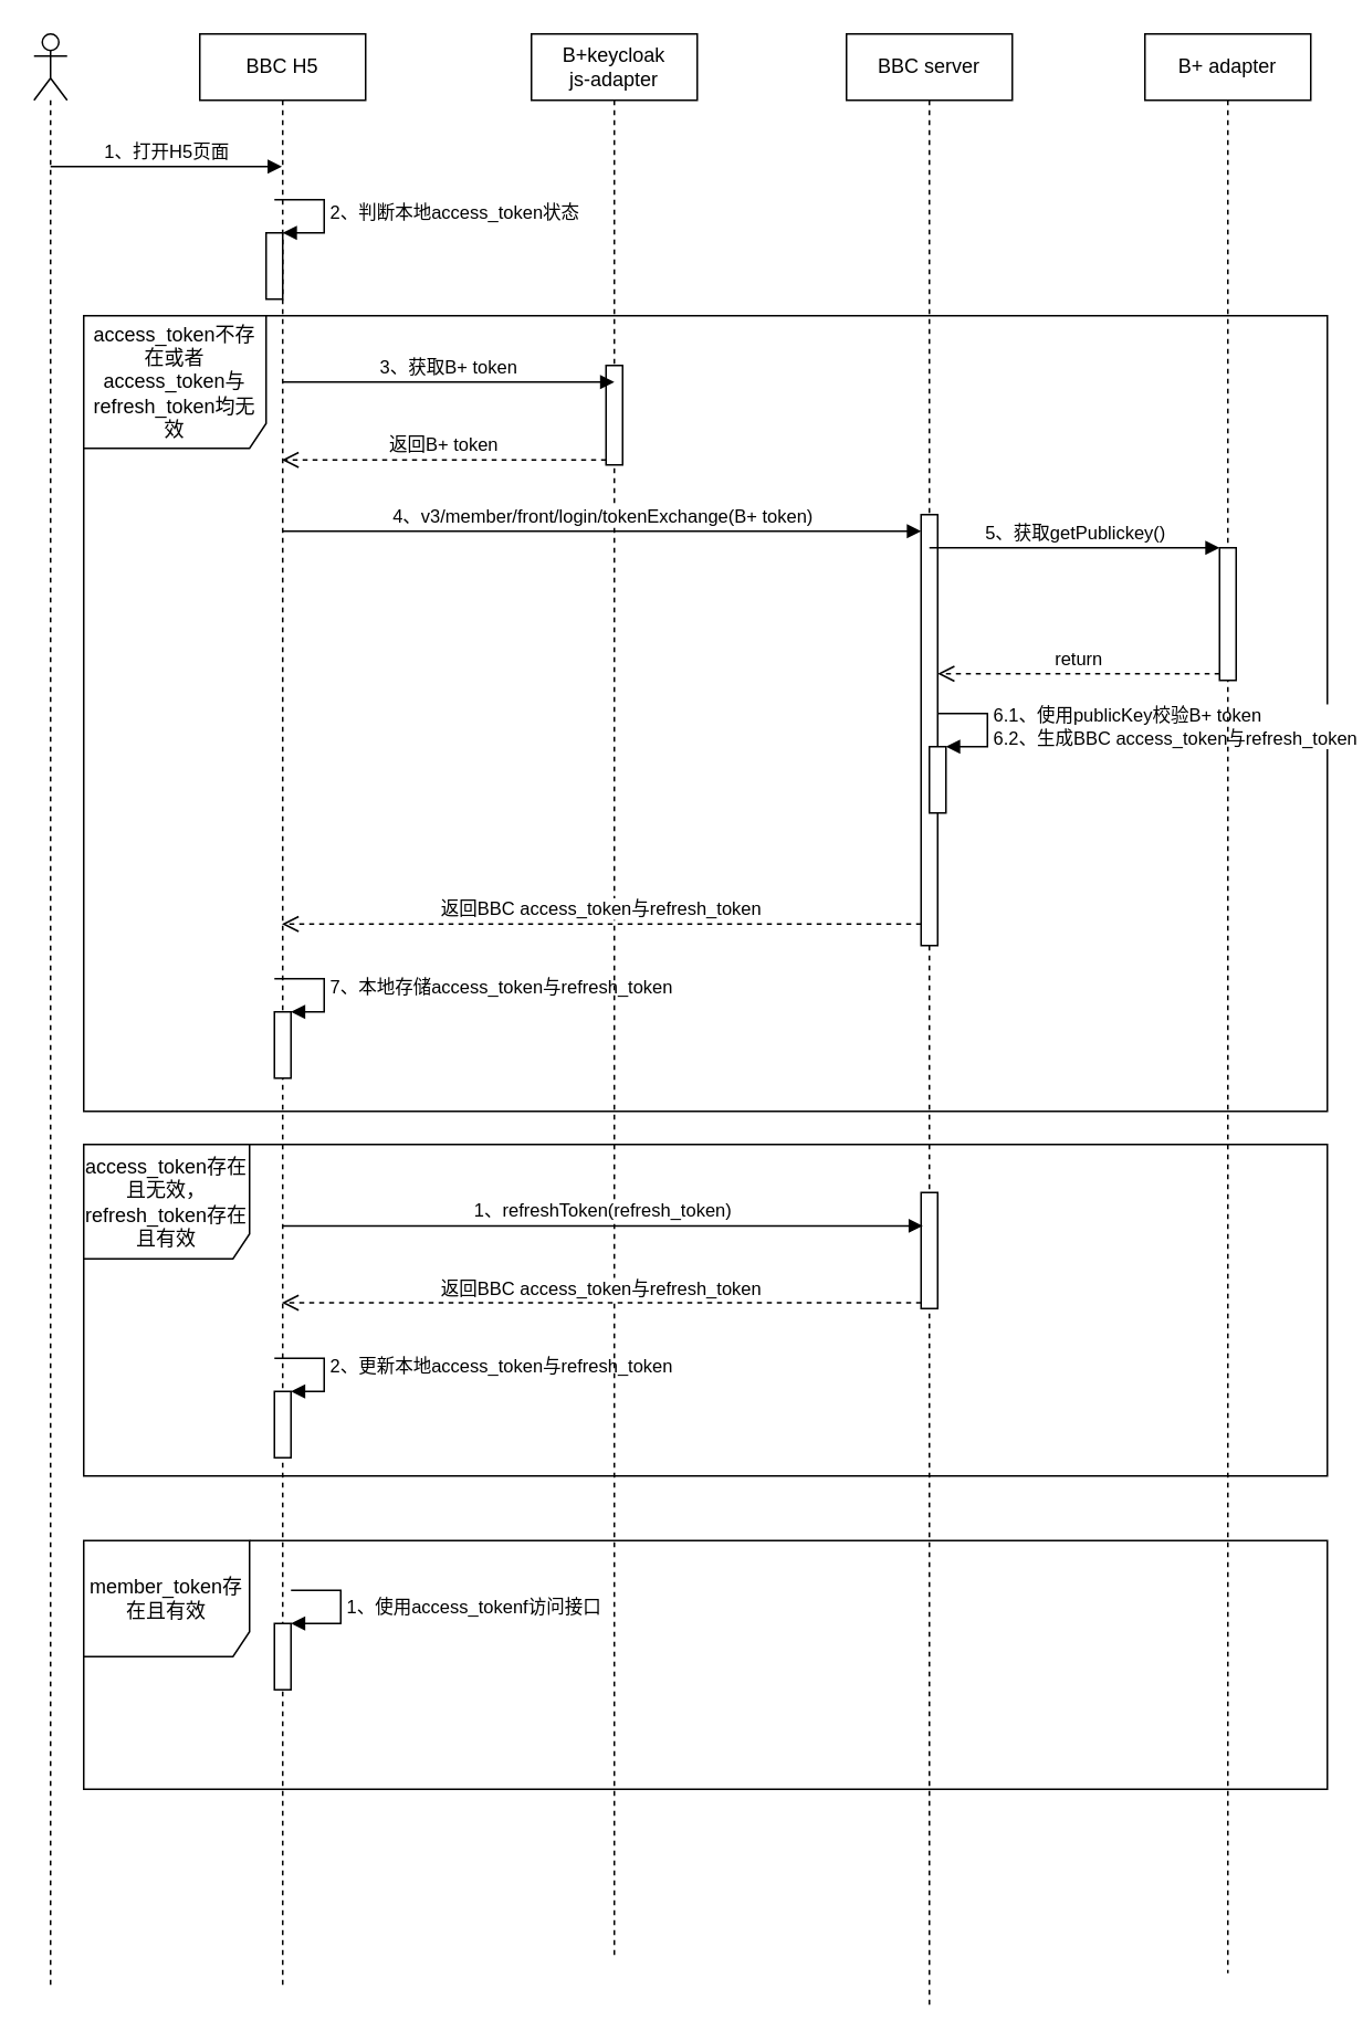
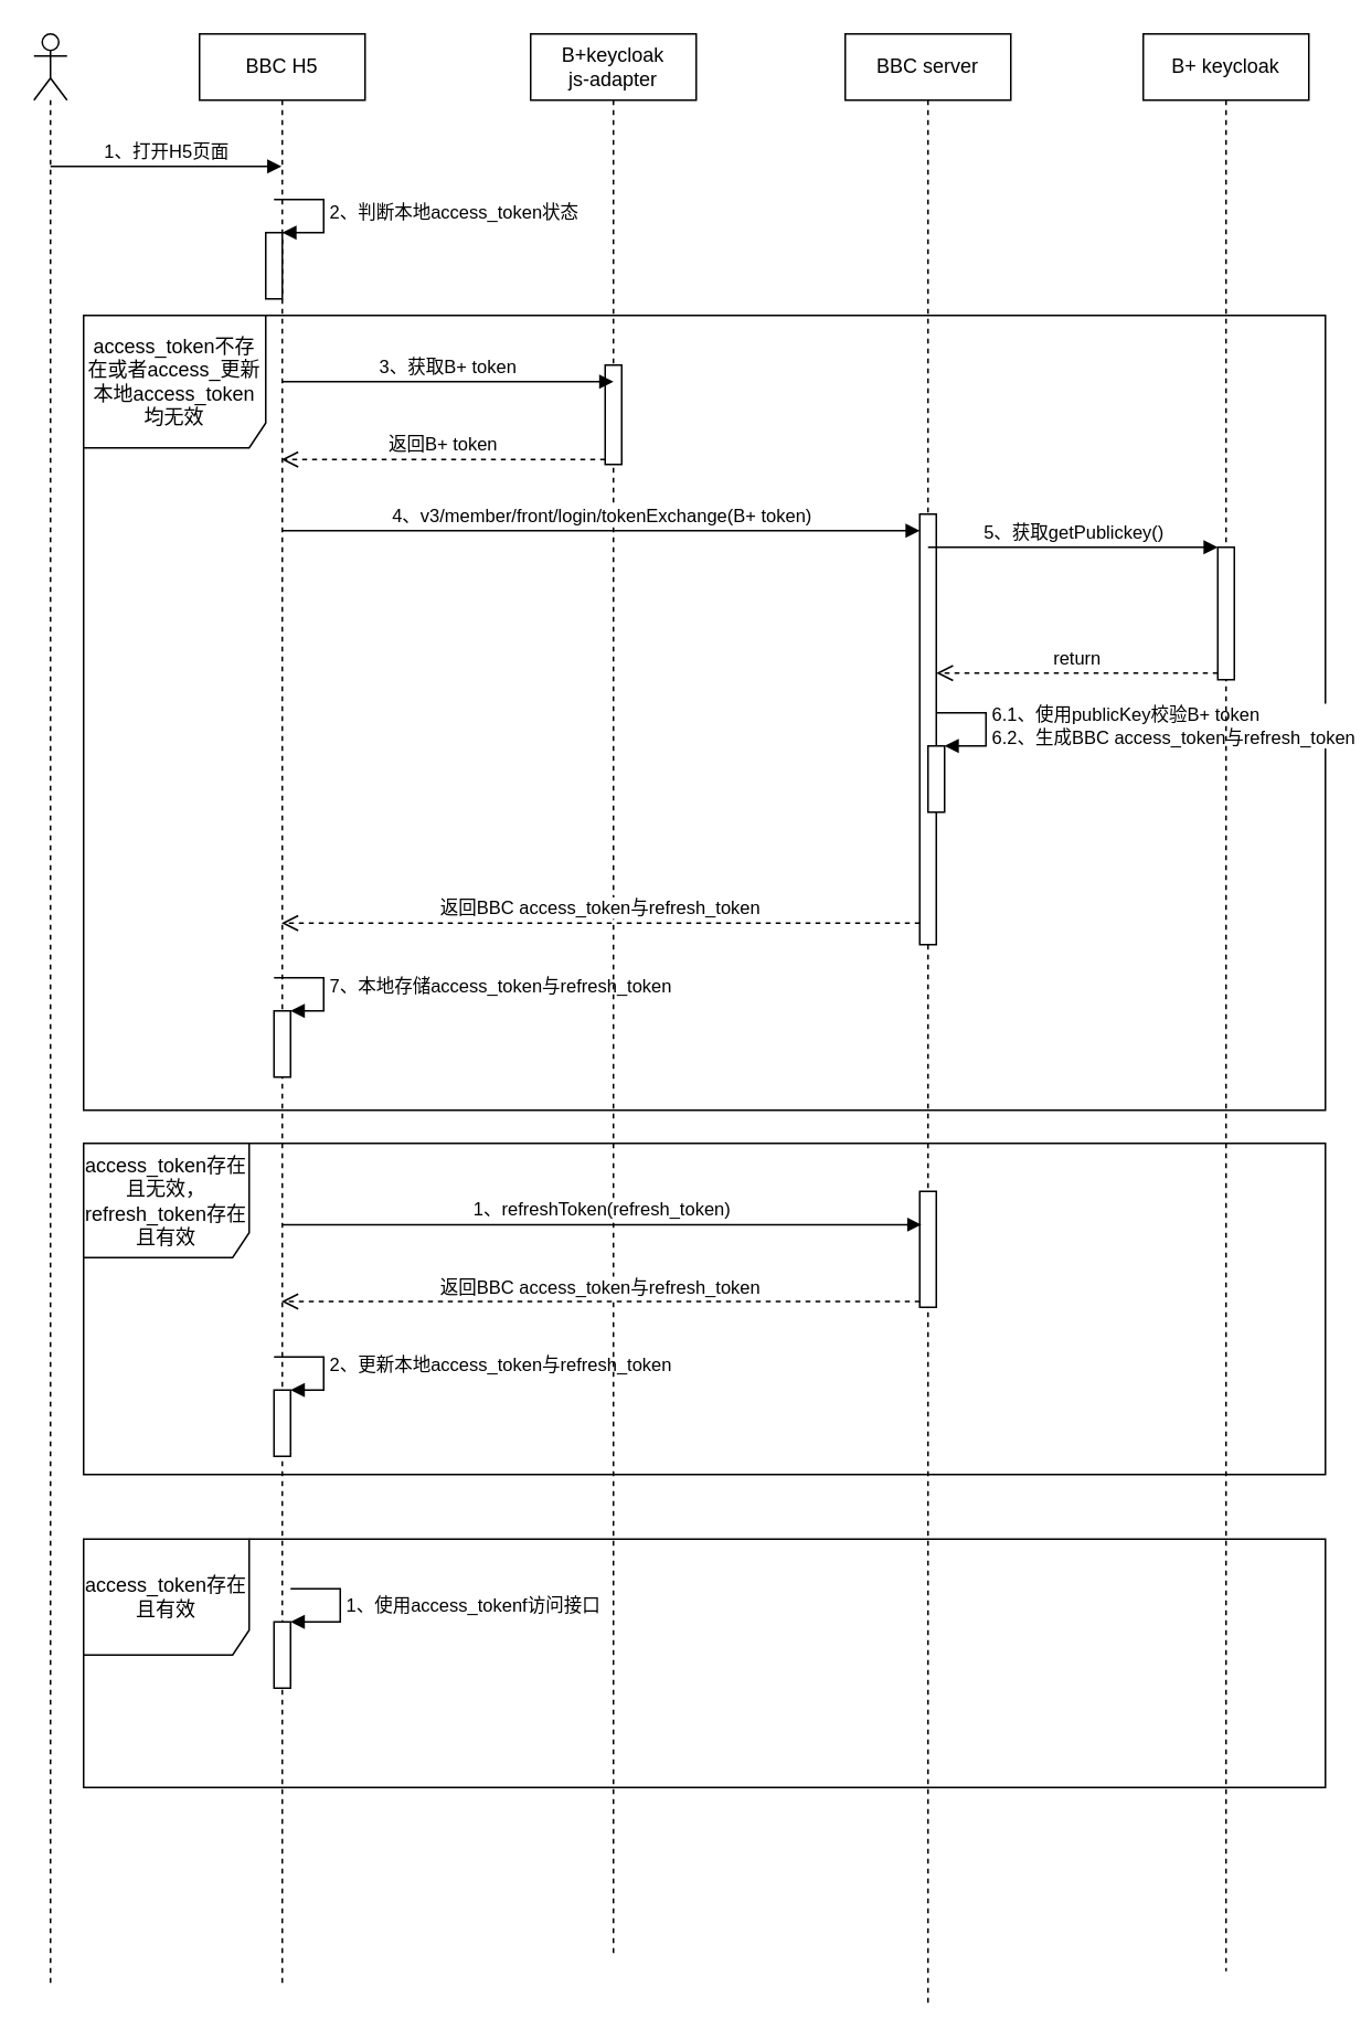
- <mxCell id="18" value="B+ adapter" style="shape=umlLifeline;perimeter=lifelinePerimeter;whiteSpace=wrap;html=1;container=1;collapsible=0;recursiveResize=0;outlineConnect=0;" parent="1" vertex="1"><mxGeometry x="690" y="20" width="100" height="1170" as="geometry" /></mxCell>
+ <mxCell id="18" value="B+ keycloak" style="shape=umlLifeline;perimeter=lifelinePerimeter;whiteSpace=wrap;html=1;container=1;collapsible=0;recursiveResize=0;outlineConnect=0;" parent="1" vertex="1"><mxGeometry x="690" y="20" width="100" height="1170" as="geometry" /></mxCell>
- <mxCell id="3" value="access_token不存在或者access_token与refresh_token均无效" style="shape=umlFrame;whiteSpace=wrap;html=1;width=110;height=80;" parent="1" vertex="1"><mxGeometry x="50" y="190" width="750" height="480" as="geometry" /></mxCell>
+ <mxCell id="3" value="access_token不存在或者access_更新本地access_token均无效" style="shape=umlFrame;whiteSpace=wrap;html=1;width=110;height=80;" parent="1" vertex="1"><mxGeometry x="50" y="190" width="750" height="480" as="geometry" /></mxCell>
- <mxCell id="26" value="member_token存在且有效" style="shape=umlFrame;whiteSpace=wrap;html=1;width=100;height=70;" parent="1" vertex="1"><mxGeometry x="50" y="929" width="750" height="150" as="geometry" /></mxCell>
+ <mxCell id="26" value="access_token存在且有效" style="shape=umlFrame;whiteSpace=wrap;html=1;width=100;height=70;" parent="1" vertex="1"><mxGeometry x="50" y="929" width="750" height="150" as="geometry" /></mxCell>
